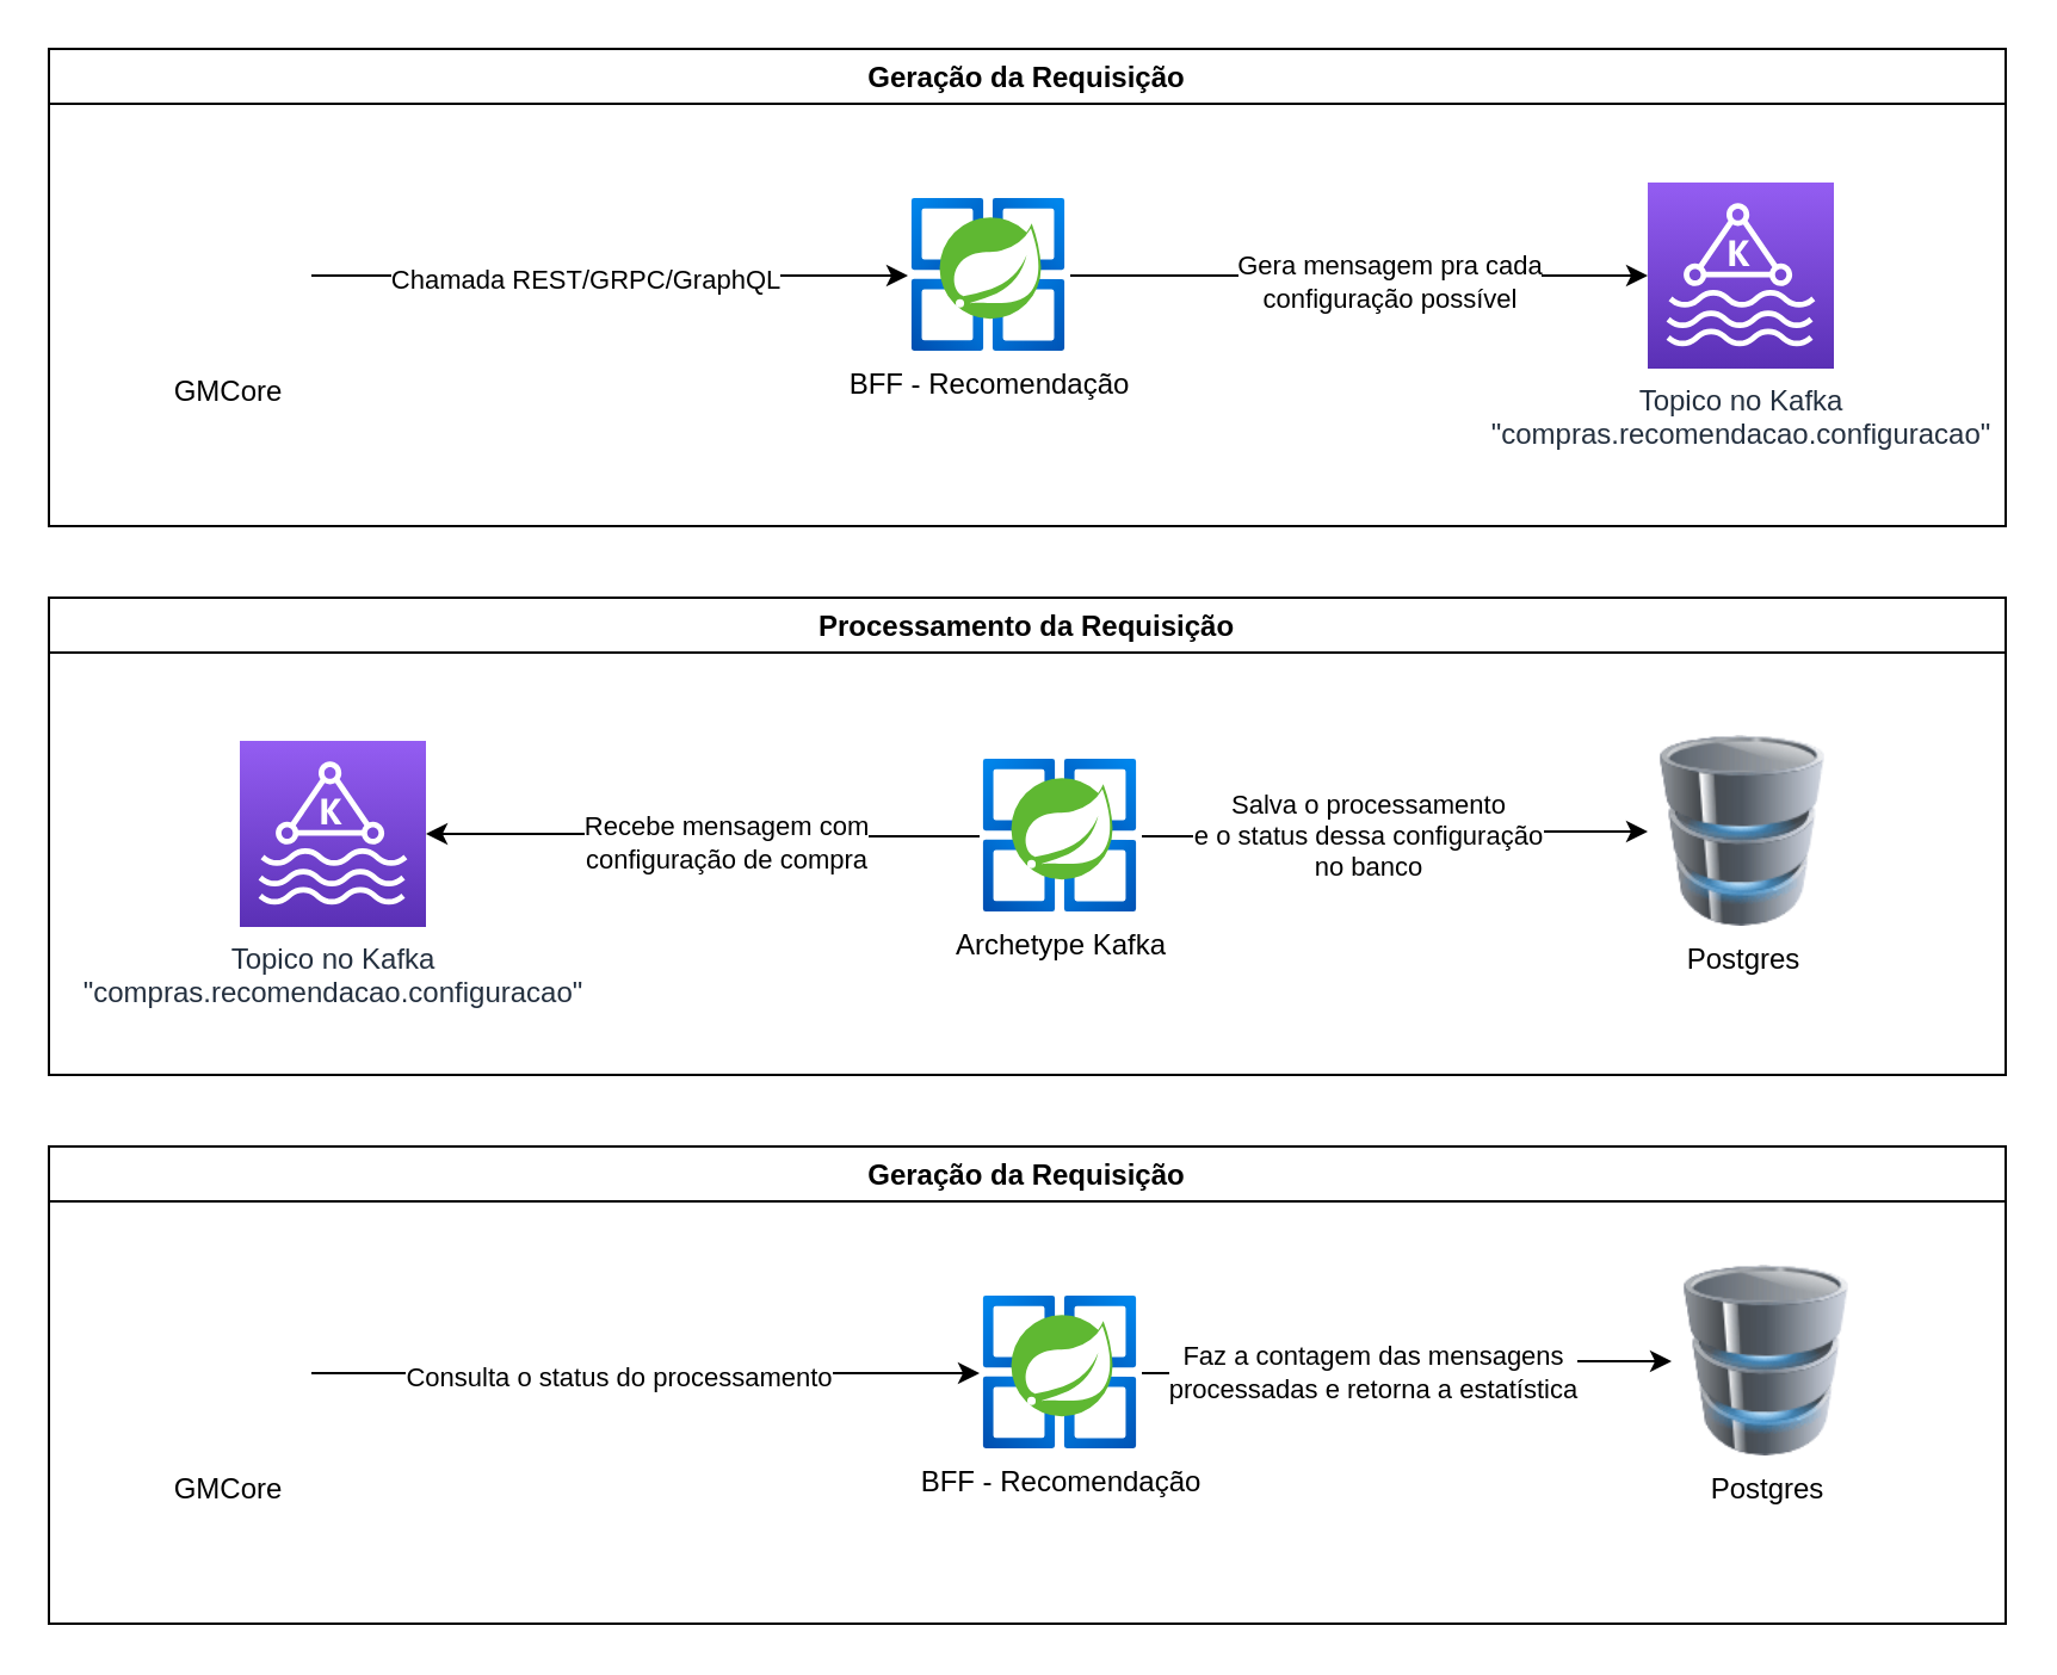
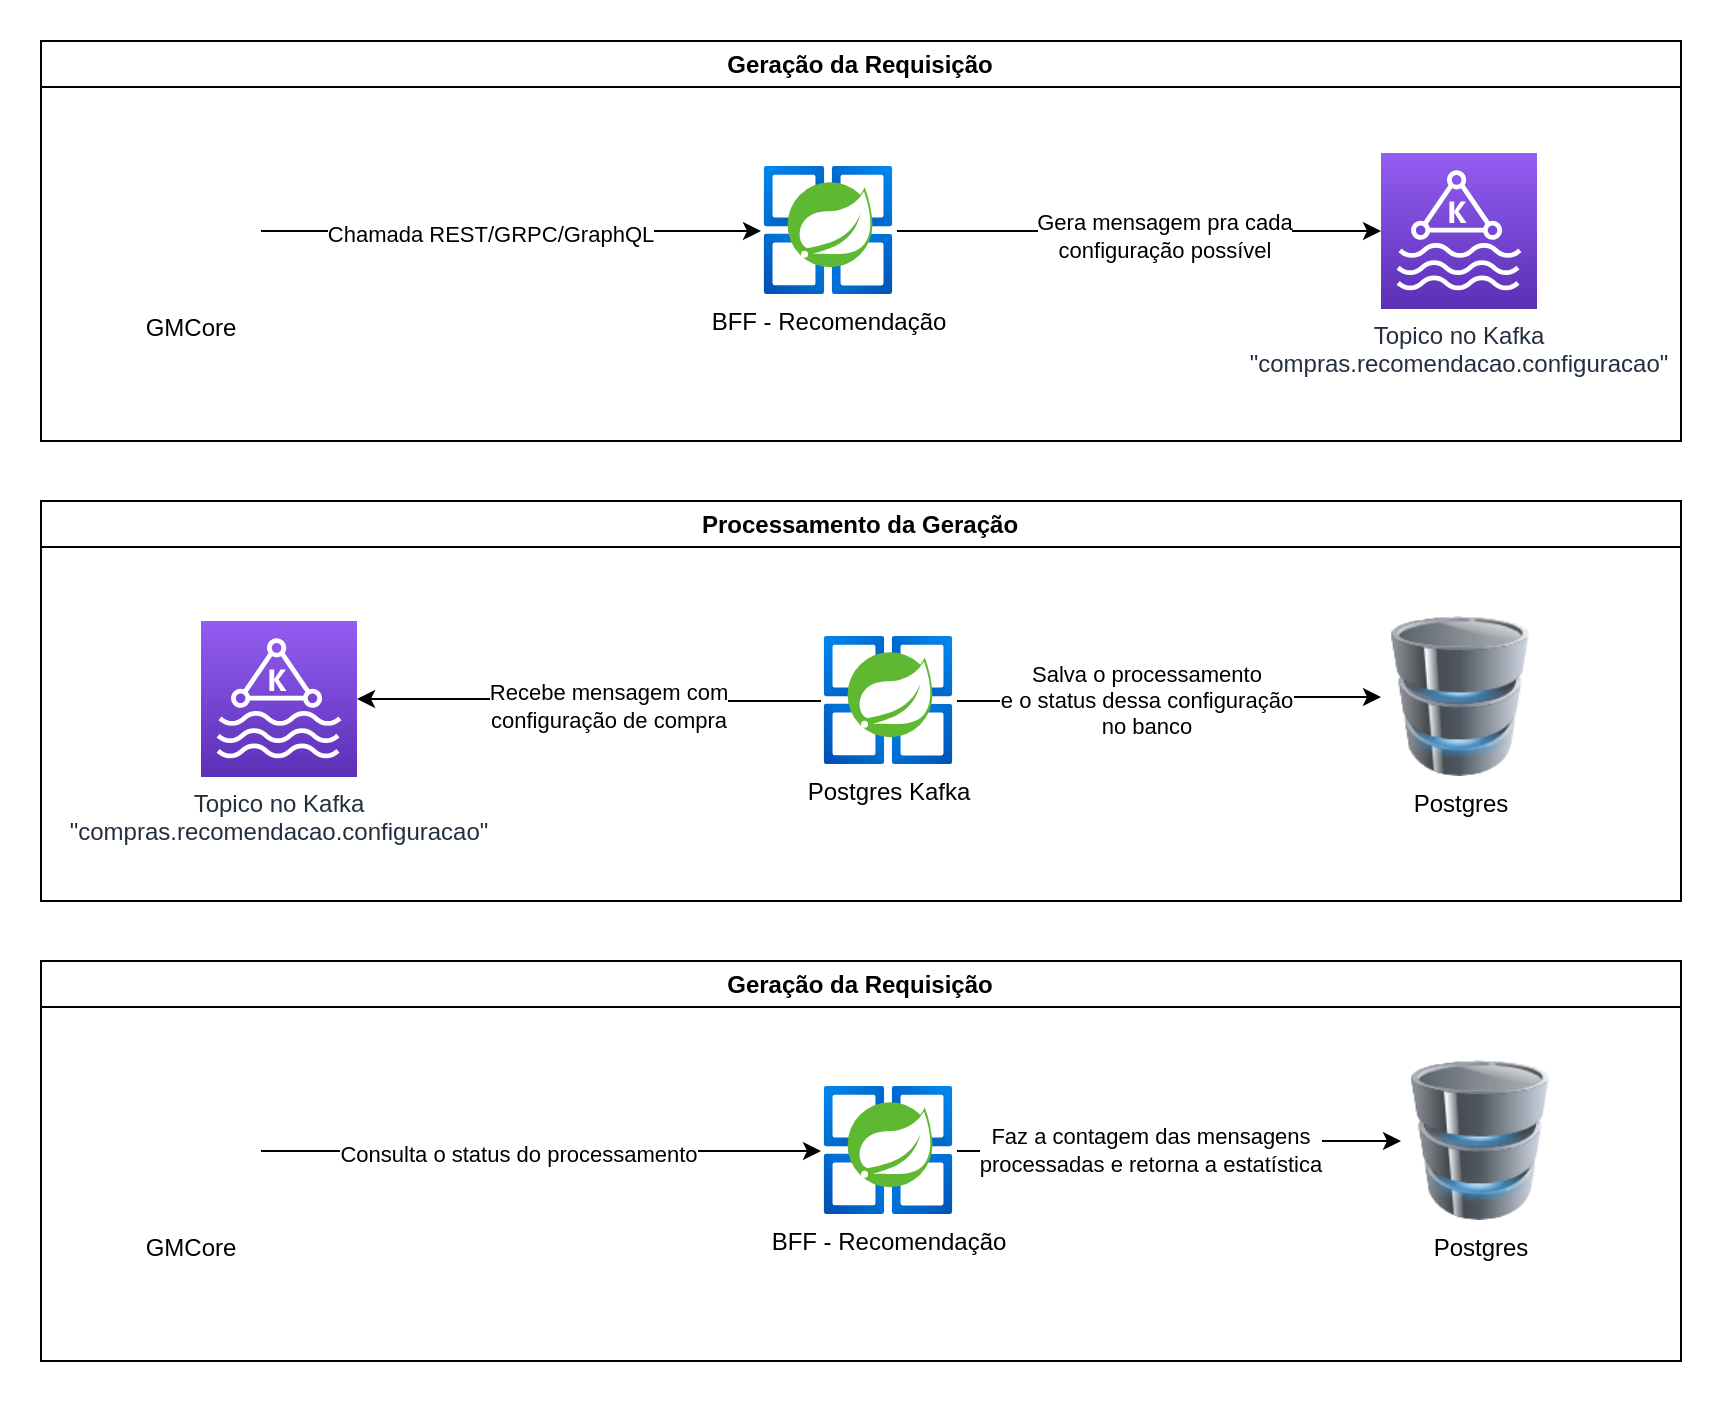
- <mxCell id="10" value="Processamento da Requisição" style="swimlane;" vertex="1" parent="1"><mxGeometry x="20" y="250" width="820" height="200" as="geometry" /></mxCell>
+ <mxCell id="10" value="Processamento da Geração" style="swimlane;" vertex="1" parent="1"><mxGeometry x="20" y="250" width="820" height="200" as="geometry" /></mxCell>
- <mxCell id="16" value="Archetype Kafka" style="aspect=fixed;html=1;points=[];align=center;image;fontSize=12;image=img/lib/azure2/compute/Azure_Spring_Cloud.svg;" vertex="1" parent="10"><mxGeometry x="390" y="68" width="68" height="64" as="geometry" /></mxCell>
+ <mxCell id="16" value="Postgres Kafka" style="aspect=fixed;html=1;points=[];align=center;image;fontSize=12;image=img/lib/azure2/compute/Azure_Spring_Cloud.svg;" vertex="1" parent="10"><mxGeometry x="390" y="68" width="68" height="64" as="geometry" /></mxCell>
